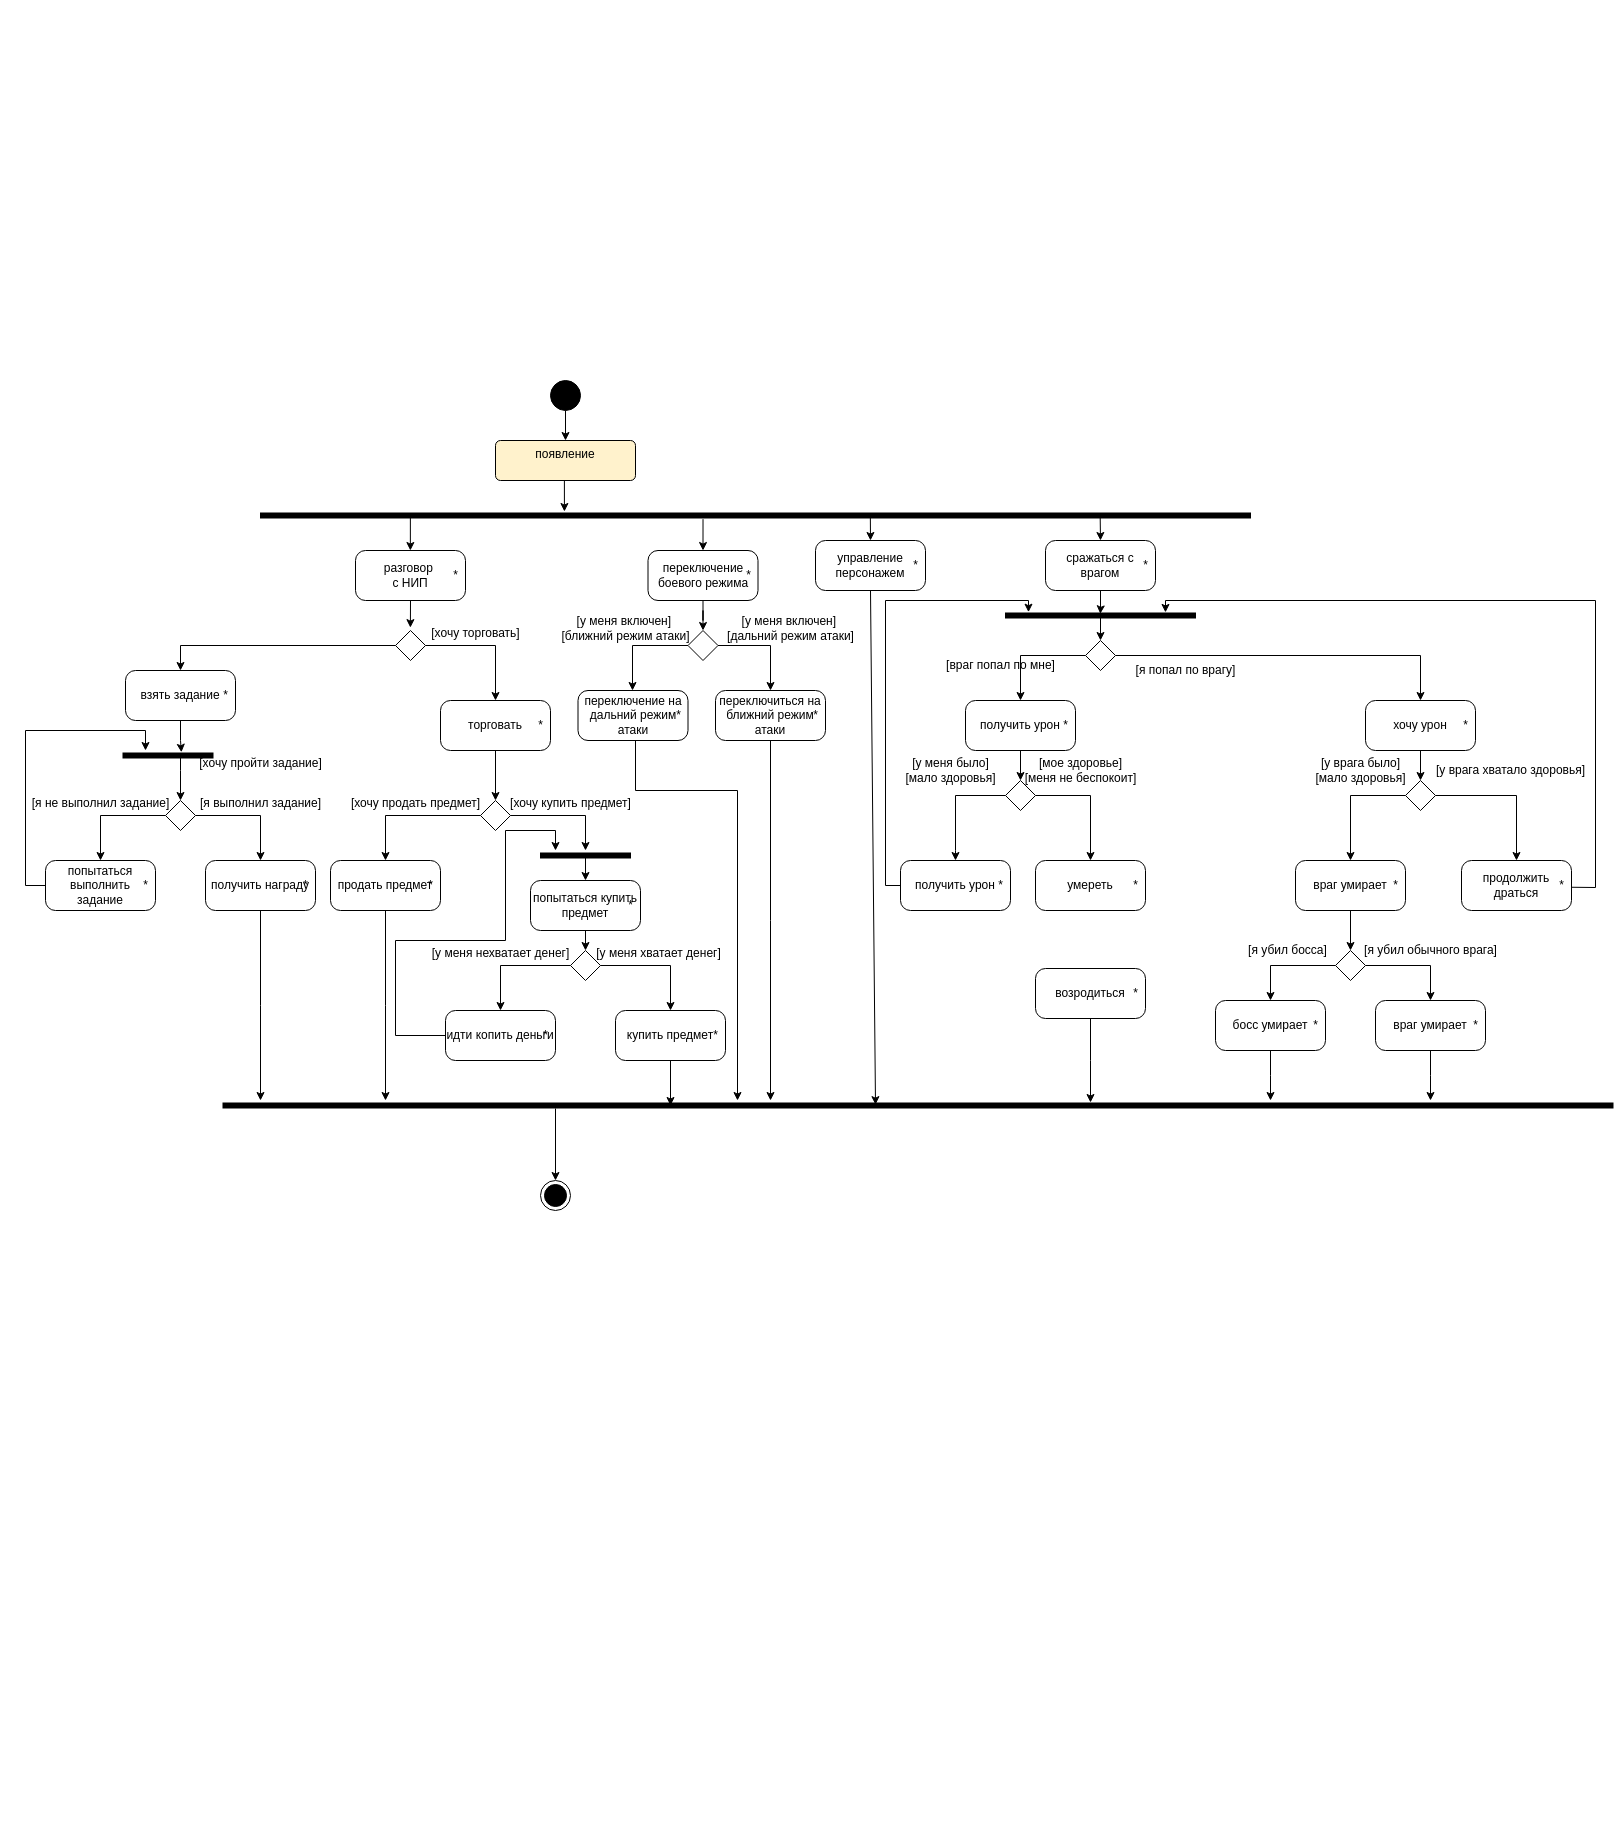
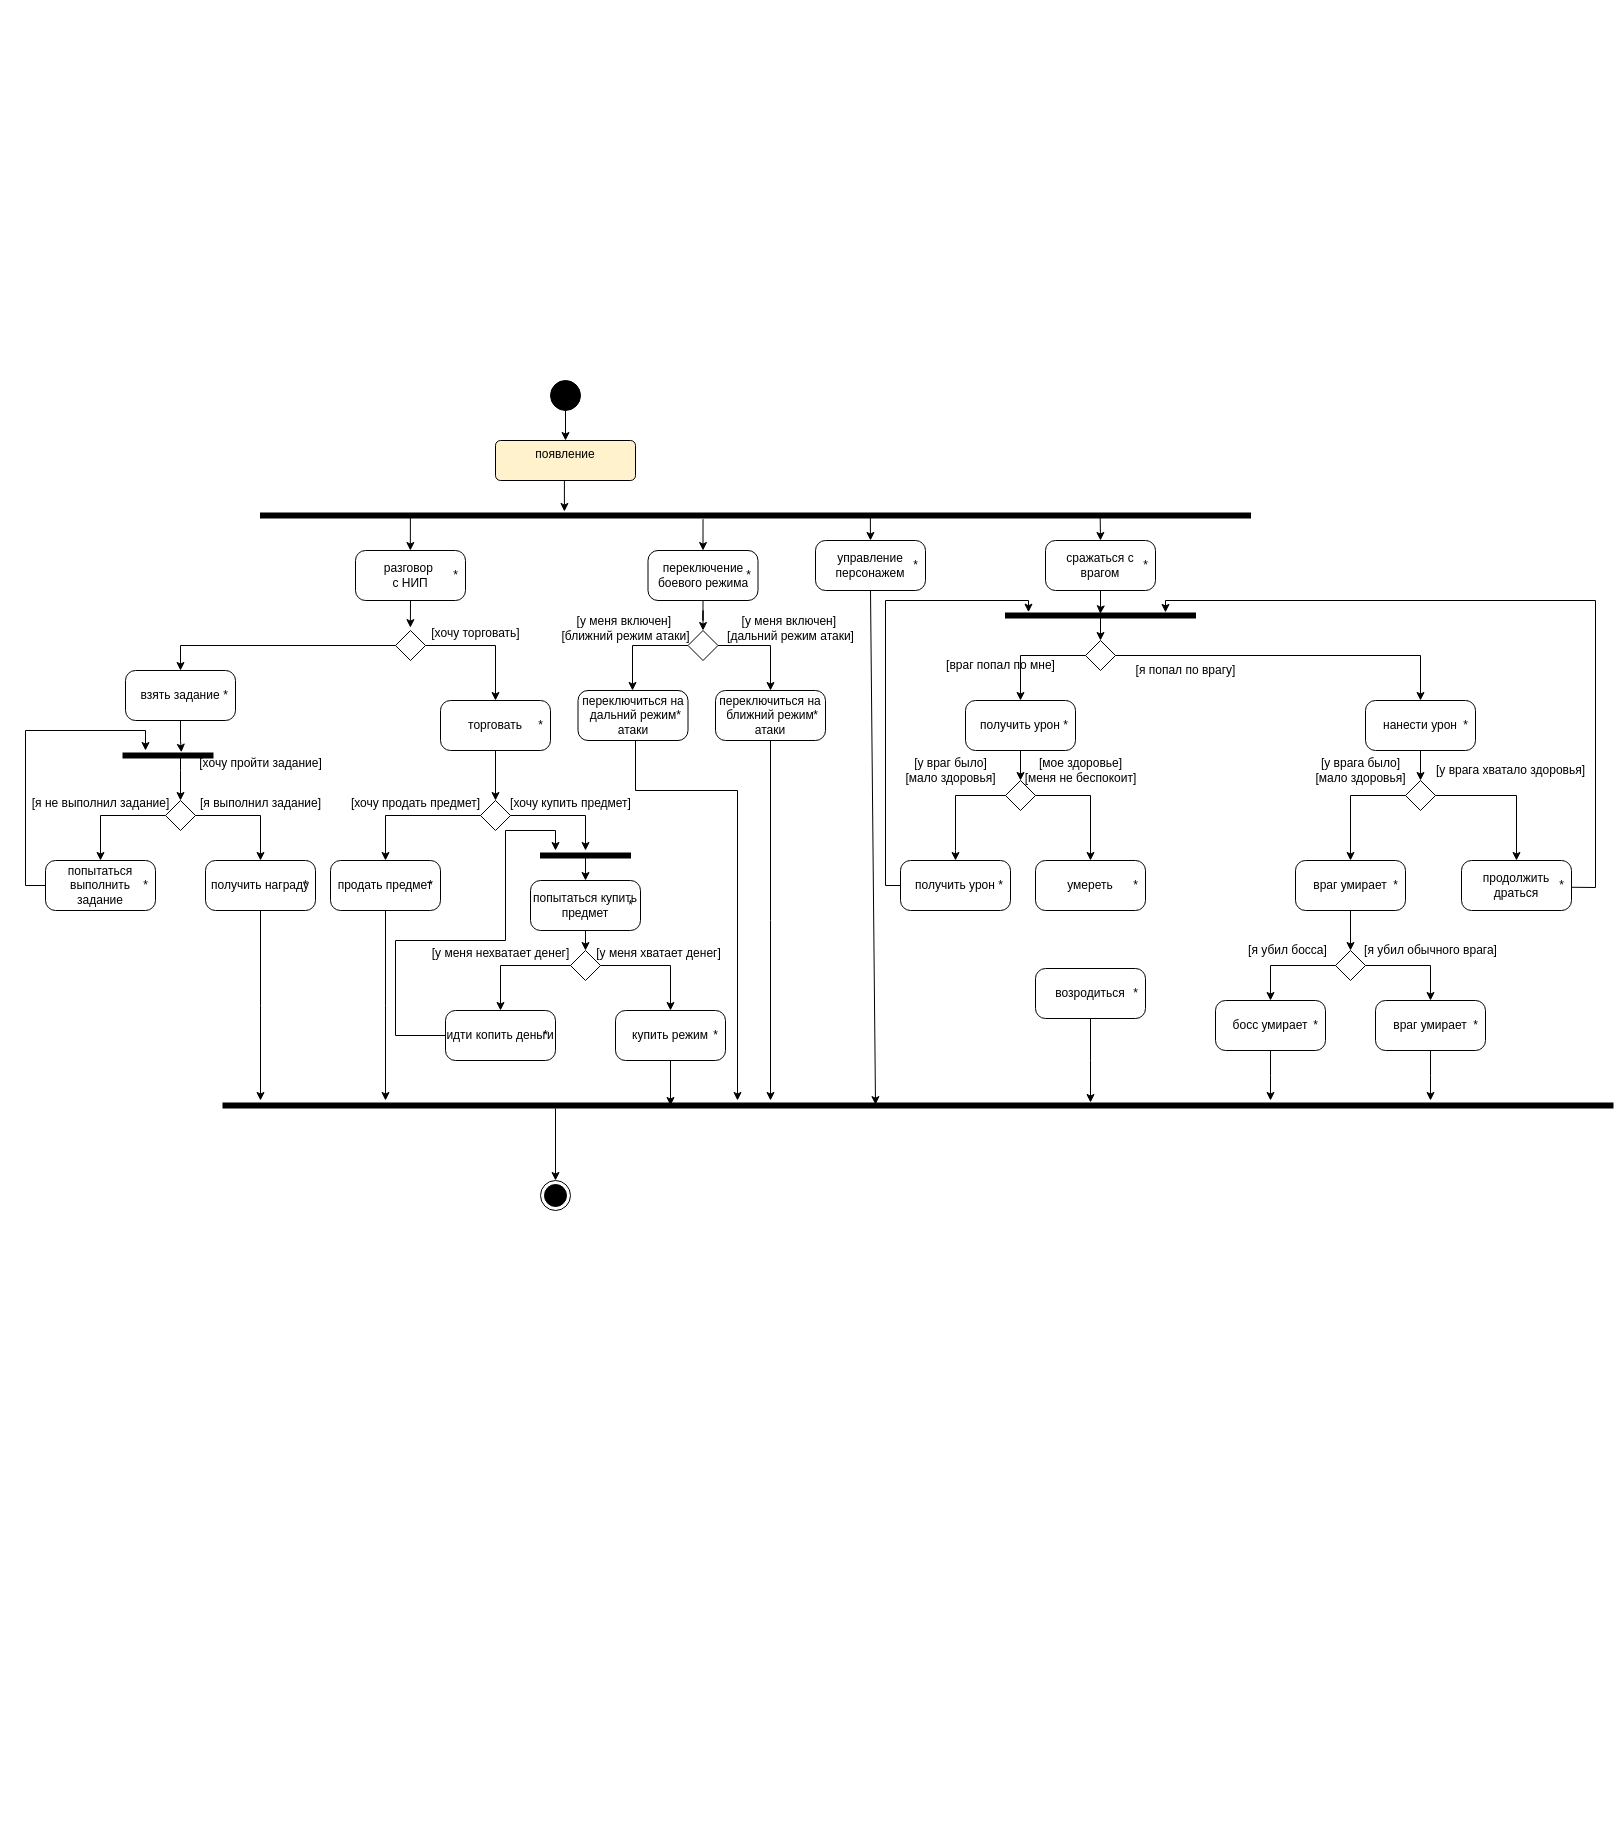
- <mxCell id="67" value="переключение на дальний режим атаки" style="html=1;dashed=0;rounded=1;absoluteArcSize=1;arcSize=20;verticalAlign=middle;align=center;whiteSpace=wrap;" parent="1" vertex="1"><mxGeometry x="577.5" y="690" width="110" height="50" as="geometry" /></mxCell>
+ <mxCell id="67" value="переключиться на дальний режим атаки" style="html=1;dashed=0;rounded=1;absoluteArcSize=1;arcSize=20;verticalAlign=middle;align=center;whiteSpace=wrap;" parent="1" vertex="1"><mxGeometry x="577.5" y="690" width="110" height="50" as="geometry" /></mxCell>
- <mxCell id="83" value="хочу урон" style="html=1;dashed=0;rounded=1;absoluteArcSize=1;arcSize=20;verticalAlign=middle;align=center;whiteSpace=wrap;" parent="1" vertex="1"><mxGeometry x="1365" y="700" width="110" height="50" as="geometry" /></mxCell>
+ <mxCell id="83" value="нанести урон" style="html=1;dashed=0;rounded=1;absoluteArcSize=1;arcSize=20;verticalAlign=middle;align=center;whiteSpace=wrap;" parent="1" vertex="1"><mxGeometry x="1365" y="700" width="110" height="50" as="geometry" /></mxCell>
- <mxCell id="94" value="[у меня было]&lt;div&gt;[мало здоровья]&lt;/div&gt;" style="text;html=1;align=center;verticalAlign=middle;resizable=0;points=[];autosize=1;strokeColor=none;fillColor=none;" parent="1" vertex="1"><mxGeometry x="895" y="750" width="110" height="40" as="geometry" /></mxCell>
+ <mxCell id="94" value="[у враг было]&lt;div&gt;[мало здоровья]&lt;/div&gt;" style="text;html=1;align=center;verticalAlign=middle;resizable=0;points=[];autosize=1;strokeColor=none;fillColor=none;" parent="1" vertex="1"><mxGeometry x="895" y="750" width="110" height="40" as="geometry" /></mxCell>
- <mxCell id="45" value="купить предмет" style="html=1;dashed=0;rounded=1;absoluteArcSize=1;arcSize=20;verticalAlign=middle;align=center;whiteSpace=wrap;" parent="1" vertex="1"><mxGeometry x="615" y="1010" width="110" height="50" as="geometry" /></mxCell>
+ <mxCell id="45" value="купить режим" style="html=1;dashed=0;rounded=1;absoluteArcSize=1;arcSize=20;verticalAlign=middle;align=center;whiteSpace=wrap;" parent="1" vertex="1"><mxGeometry x="615" y="1010" width="110" height="50" as="geometry" /></mxCell>
